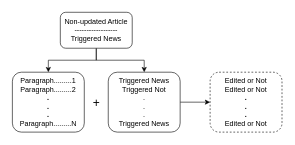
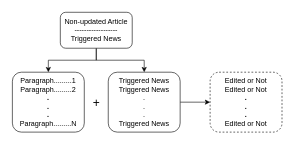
- <mxCell id="7" value="Triggered News&lt;br&gt;Triggered Not&lt;br&gt;.&lt;br&gt;.&lt;br&gt;.&lt;br&gt;Triggered News" style="whiteSpace=wrap;html=1;rounded=1;" vertex="1" parent="1"><mxGeometry x="180" y="120" width="120" height="100" as="geometry" /></mxCell>
+ <mxCell id="7" value="Triggered News&lt;br&gt;Triggered News&lt;br&gt;.&lt;br&gt;.&lt;br&gt;.&lt;br&gt;Triggered News" style="whiteSpace=wrap;html=1;rounded=1;" vertex="1" parent="1"><mxGeometry x="180" y="120" width="120" height="100" as="geometry" /></mxCell>
